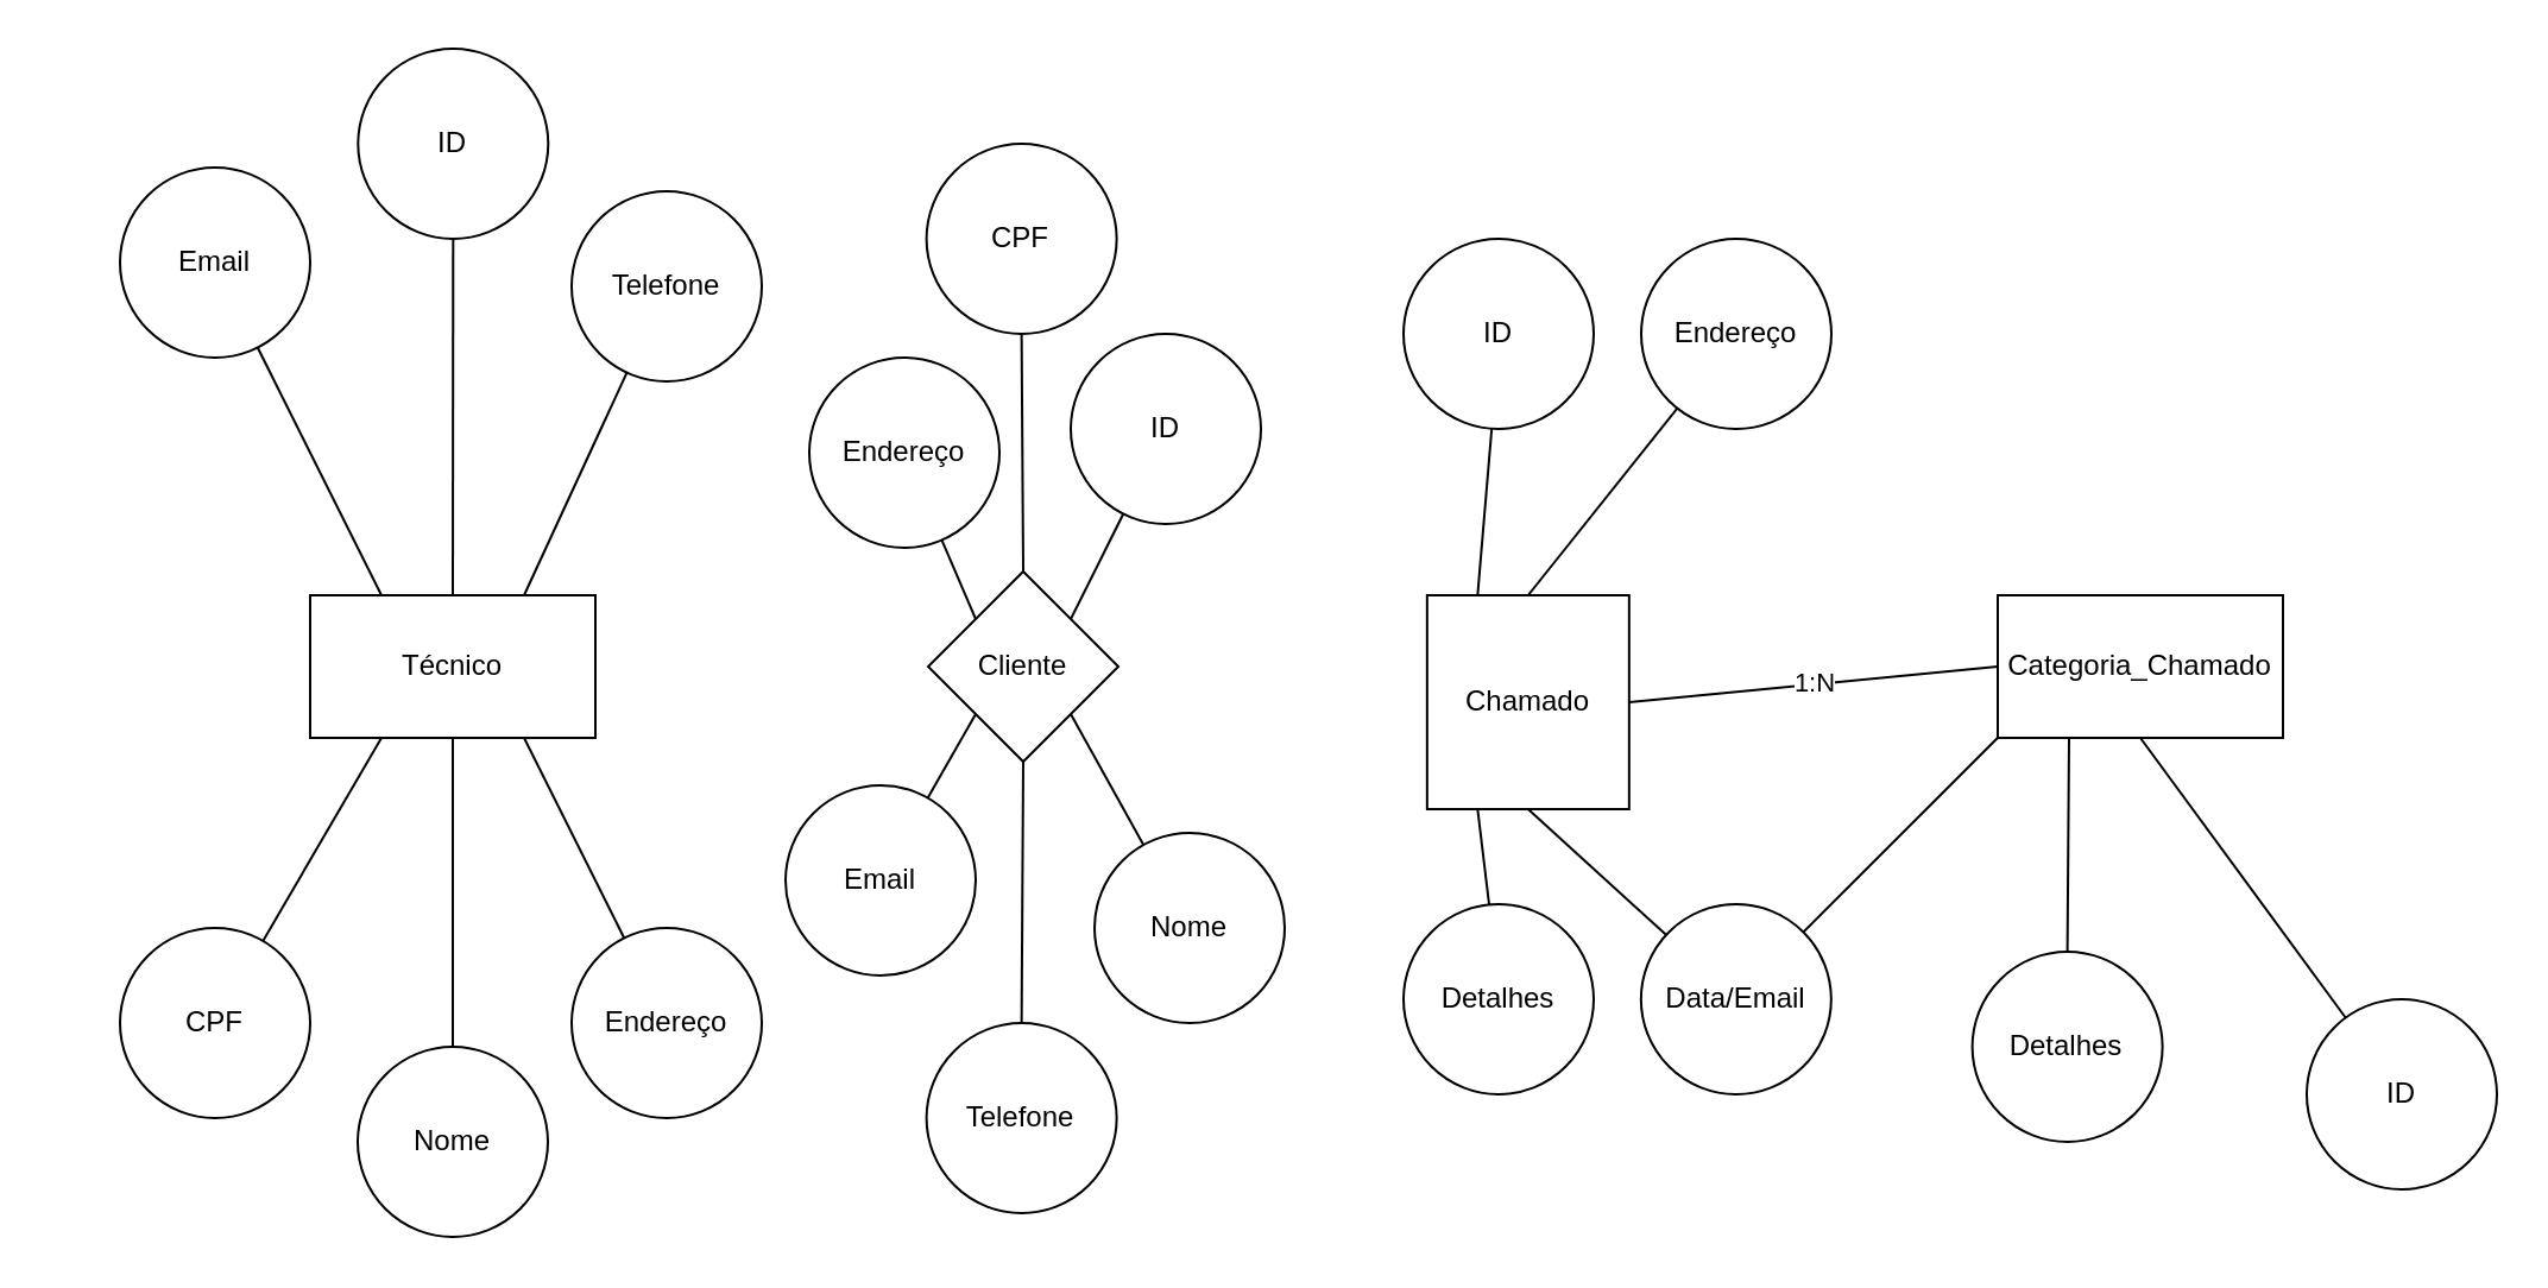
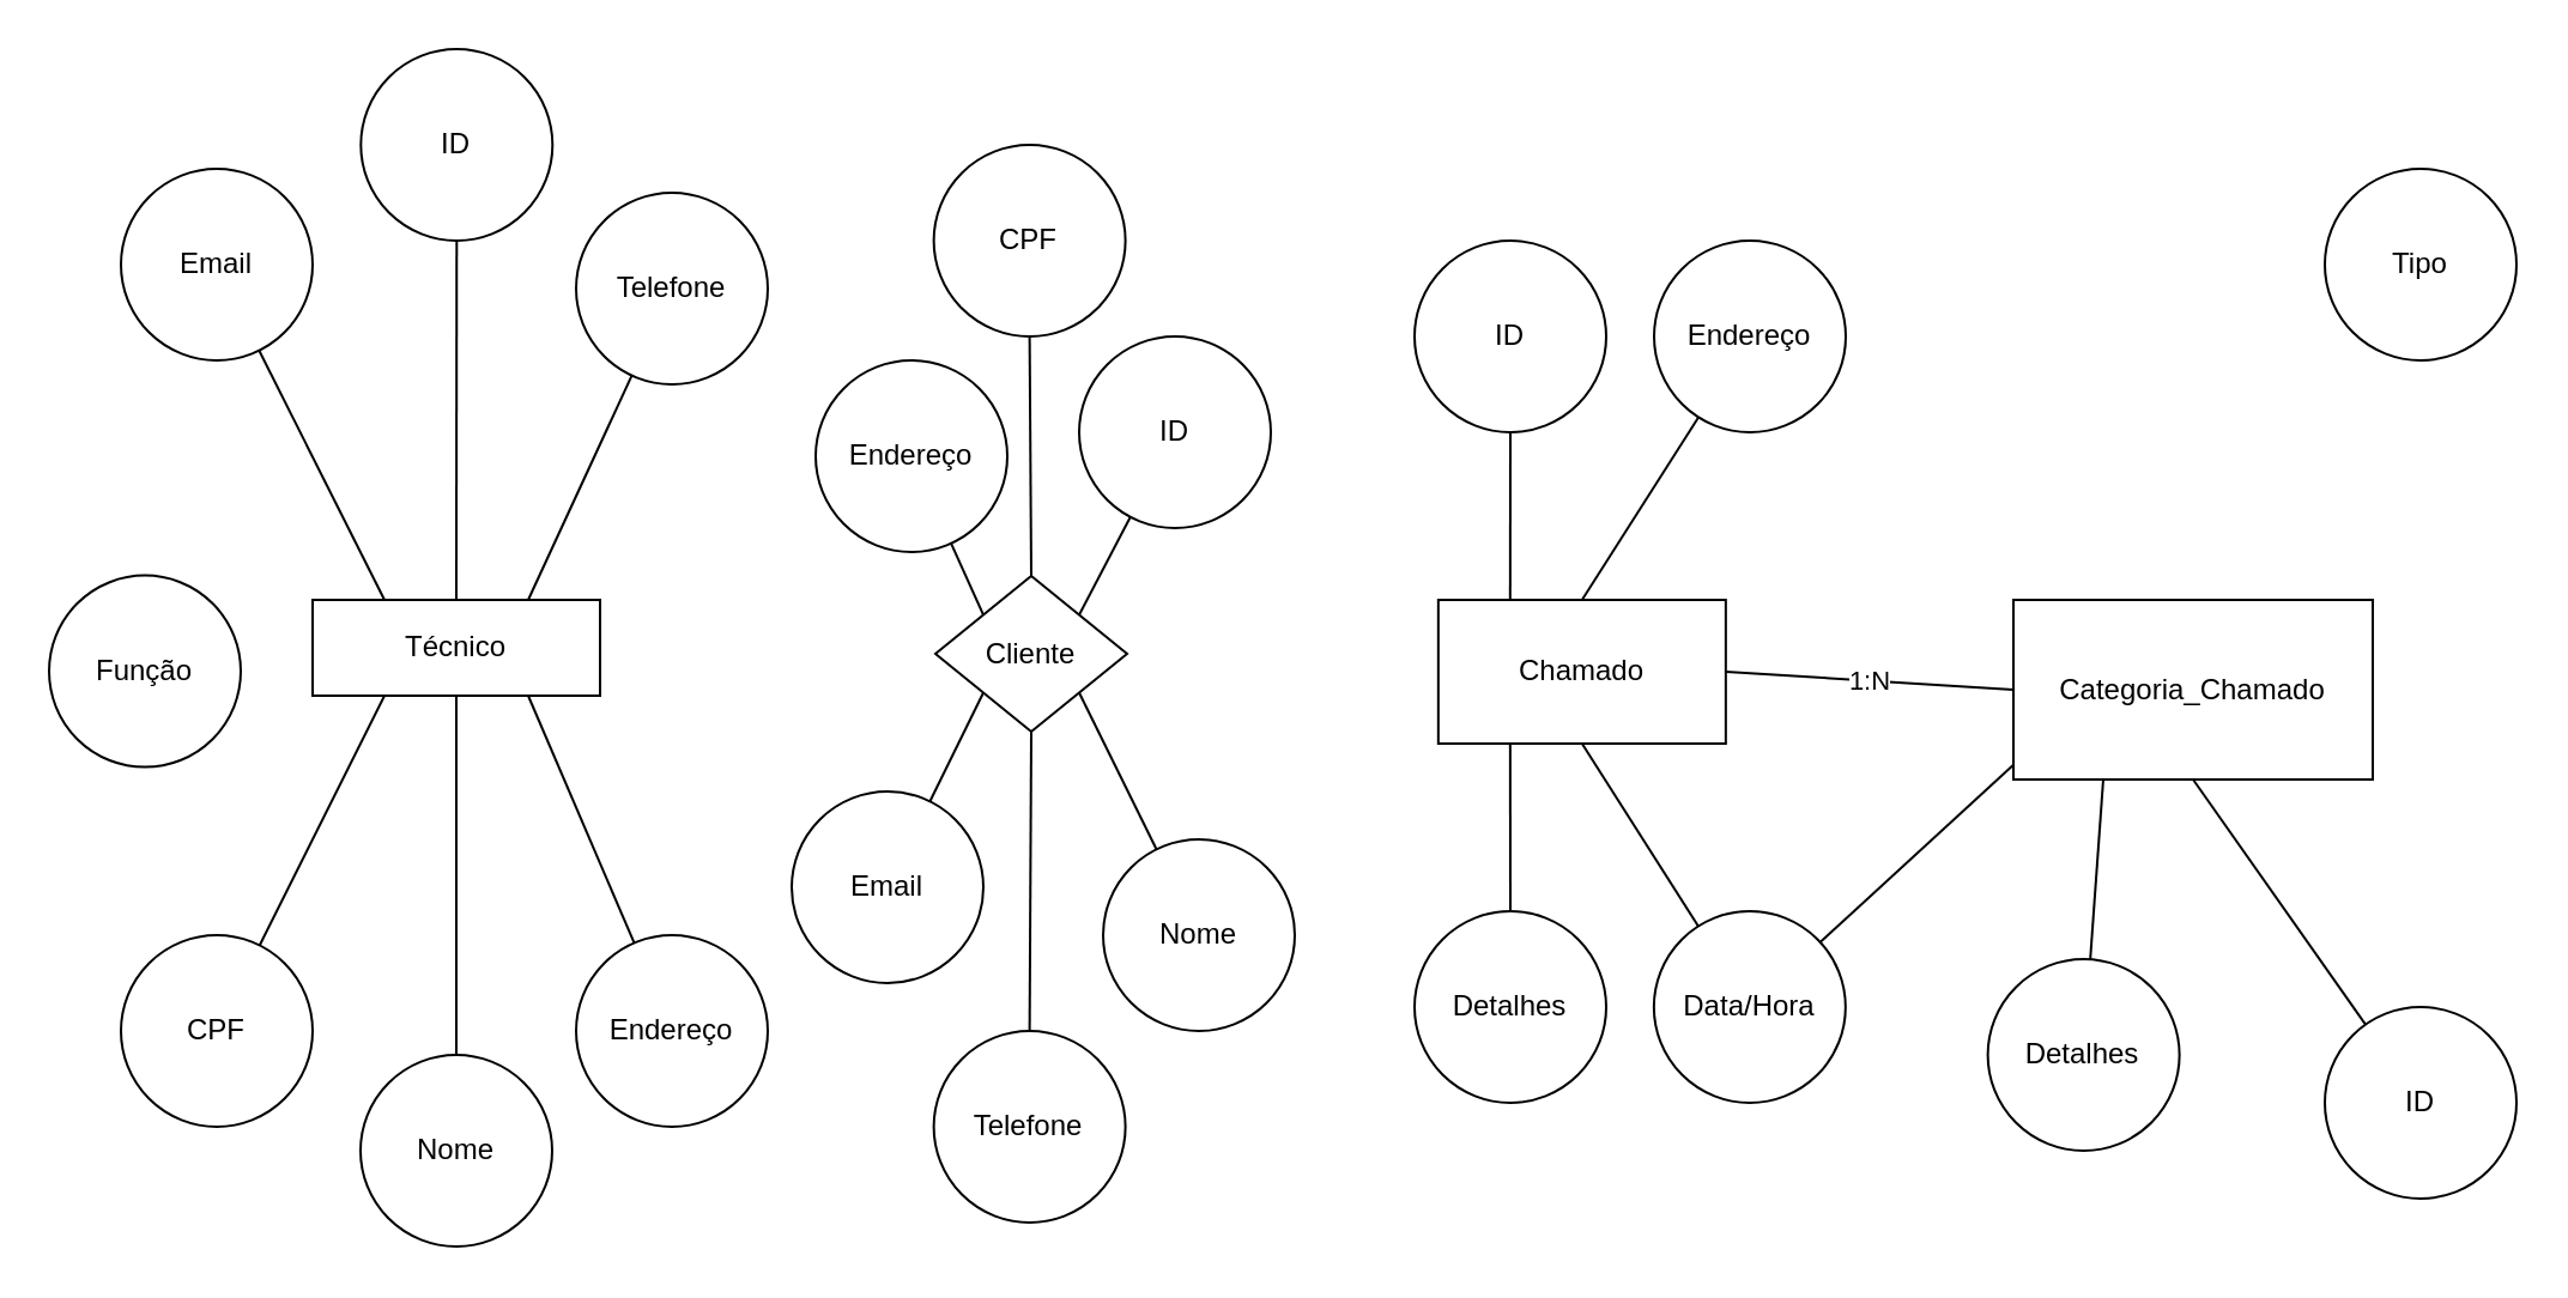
+ <mxCell id="40" value="Tipo" style="ellipse;whiteSpace=wrap;html=1;aspect=fixed;fontColor=#000000;fillColor=#FFFFFF;" parent="1" vertex="1"><mxGeometry x="970" y="70" width="80" height="80" as="geometry" /></mxCell>
+ <mxCell id="45" value="Função" style="ellipse;whiteSpace=wrap;html=1;aspect=fixed;" parent="1" vertex="1"><mxGeometry x="20" y="239.8" width="80" height="80" as="geometry" /></mxCell>
- <mxCell id="8" value="&lt;font color=&quot;#000000&quot;&gt;Técnico&lt;/font&gt;" style="rounded=0;whiteSpace=wrap;html=1;fillColor=#FFFFFF;strokeColor=default;" parent="1" vertex="1"><mxGeometry x="130" y="250" width="120" height="60" as="geometry" /></mxCell>
+ <mxCell id="8" value="&lt;font color=&quot;#000000&quot;&gt;Técnico&lt;/font&gt;" style="rounded=0;whiteSpace=wrap;html=1;fillColor=#FFFFFF;strokeColor=default;" parent="1" vertex="1"><mxGeometry x="130" y="250" width="120" height="40" as="geometry" /></mxCell>
- <mxCell id="21" value="Cliente" style="rhombus;whiteSpace=wrap;html=1;fontColor=#000000;fillColor=#FFFFFF;" parent="1" vertex="1"><mxGeometry x="390" y="240" width="80" height="80" as="geometry" /></mxCell>
+ <mxCell id="21" value="Cliente" style="rhombus;whiteSpace=wrap;html=1;fontColor=#000000;fillColor=#FFFFFF;" parent="1" vertex="1"><mxGeometry x="390" y="240" width="80" height="65" as="geometry" /></mxCell>
- <mxCell id="25" value="&lt;font color=&quot;#000000&quot;&gt;Categoria_Chamado&lt;/font&gt;" style="rounded=0;whiteSpace=wrap;html=1;fillColor=#FFFFFF;strokeColor=default;" parent="1" vertex="1"><mxGeometry x="840" y="250" width="120" height="60" as="geometry" /></mxCell>
+ <mxCell id="25" value="&lt;font color=&quot;#000000&quot;&gt;Categoria_Chamado&lt;/font&gt;" style="rounded=0;whiteSpace=wrap;html=1;fillColor=#FFFFFF;strokeColor=default;" parent="1" vertex="1"><mxGeometry x="840" y="250" width="150" height="75" as="geometry" /></mxCell>
- <mxCell id="14" value="&lt;font color=&quot;#000000&quot;&gt;Chamado&lt;/font&gt;" style="rounded=0;whiteSpace=wrap;html=1;fillColor=#FFFFFF;strokeColor=default;" parent="1" vertex="1"><mxGeometry x="599.92" y="250" width="85" height="90" as="geometry" /></mxCell>
+ <mxCell id="14" value="&lt;font color=&quot;#000000&quot;&gt;Chamado&lt;/font&gt;" style="rounded=0;whiteSpace=wrap;html=1;fillColor=#FFFFFF;strokeColor=default;" parent="1" vertex="1"><mxGeometry x="599.92" y="250" width="120" height="60" as="geometry" /></mxCell>
- <mxCell id="38" value="Data/Email" style="ellipse;whiteSpace=wrap;html=1;aspect=fixed;fontColor=#000000;fillColor=#FFFFFF;" parent="1" vertex="1"><mxGeometry x="689.92" y="380" width="80" height="80" as="geometry" /></mxCell>
+ <mxCell id="38" value="Data/Hora" style="ellipse;whiteSpace=wrap;html=1;aspect=fixed;fontColor=#000000;fillColor=#FFFFFF;" parent="1" vertex="1"><mxGeometry x="689.92" y="380" width="80" height="80" as="geometry" /></mxCell>
